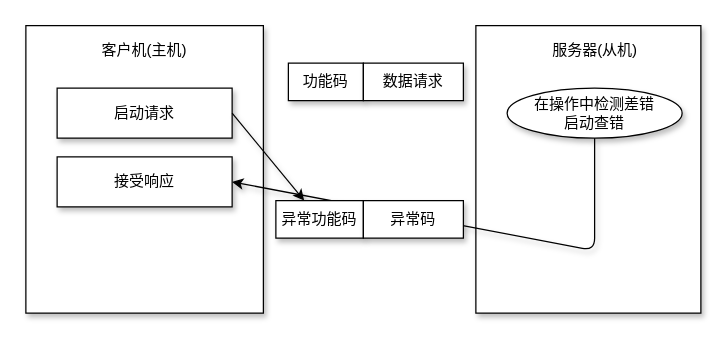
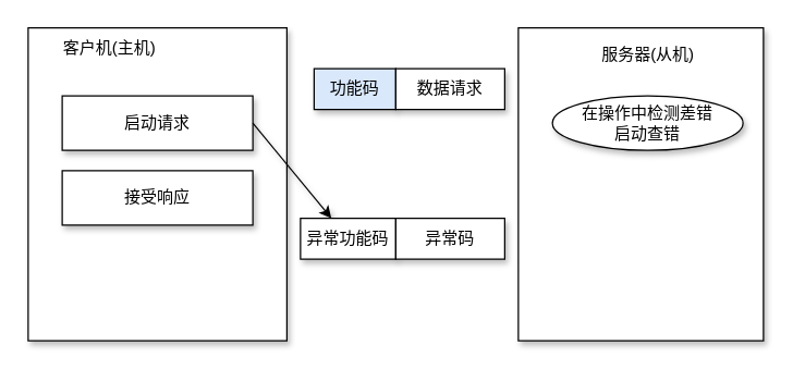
- <mxCell id="13" value="客户机(主机)" style="text;html=1;strokeColor=none;fillColor=none;align=center;verticalAlign=middle;whiteSpace=wrap;rounded=0;shadow=1;" parent="1" vertex="1"><mxGeometry x="75" y="30" width="80" height="20" as="geometry" /></mxCell>
+ <mxCell id="13" value="客户机(主机)" style="text;html=1;strokeColor=none;fillColor=none;align=center;verticalAlign=middle;whiteSpace=wrap;rounded=0;shadow=1;" parent="1" vertex="1"><mxGeometry x="40" y="25" width="80" height="20" as="geometry" /></mxCell>
- <mxCell id="5" value="功能码" style="rounded=0;whiteSpace=wrap;html=1;shadow=1;" parent="1" vertex="1"><mxGeometry x="230" y="50" width="60" height="30" as="geometry" /></mxCell>
+ <mxCell id="5" value="功能码" style="rounded=0;whiteSpace=wrap;html=1;shadow=1;fillColor=#dae8fc;" parent="1" vertex="1"><mxGeometry x="230" y="50" width="60" height="30" as="geometry" /></mxCell>
- <mxCell id="10" value="" style="endArrow=classic;html=1;entryX=1;entryY=0.5;entryDx=0;entryDy=0;exitX=0.5;exitY=1;exitDx=0;exitDy=0;shadow=1;" parent="1" source="8" target="4" edge="1"><mxGeometry width="50" height="50" relative="1" as="geometry"><mxPoint x="20" y="320" as="sourcePoint" /><mxPoint x="70" y="270" as="targetPoint" /><Array as="points"><mxPoint x="475" y="200" /></Array></mxGeometry></mxCell>
